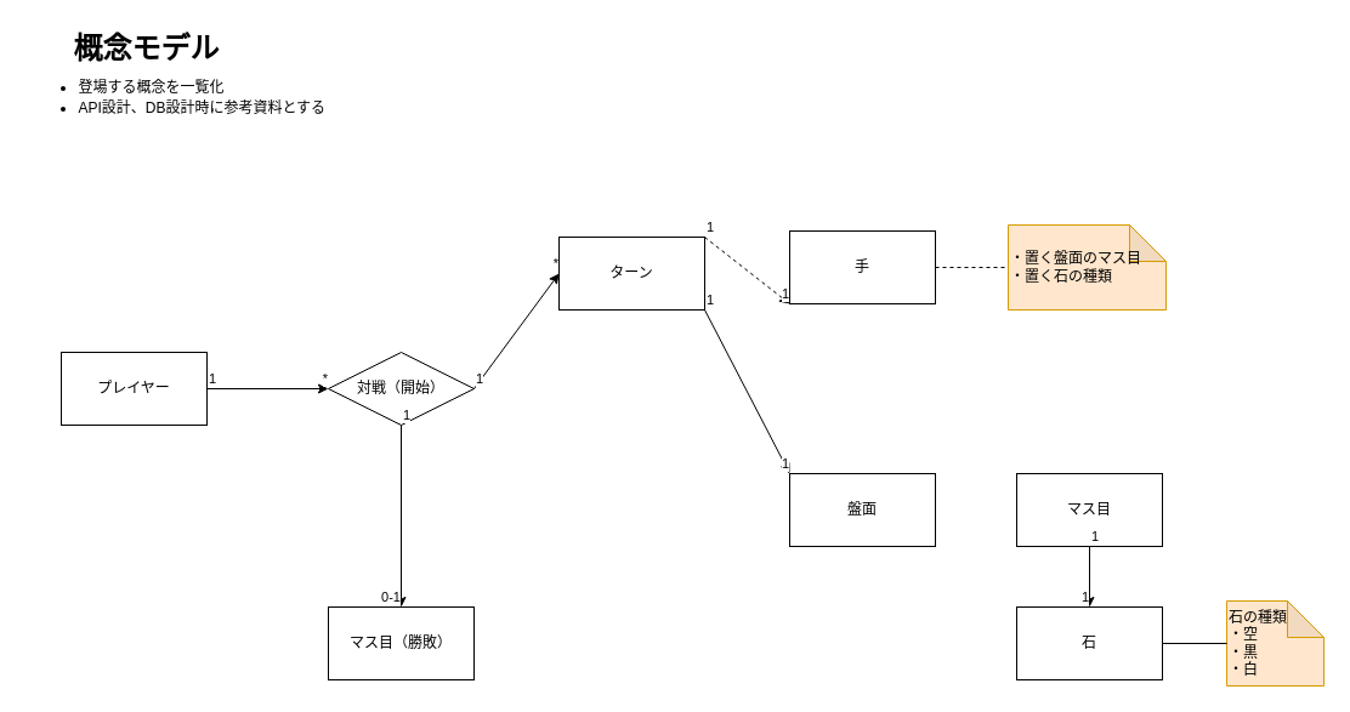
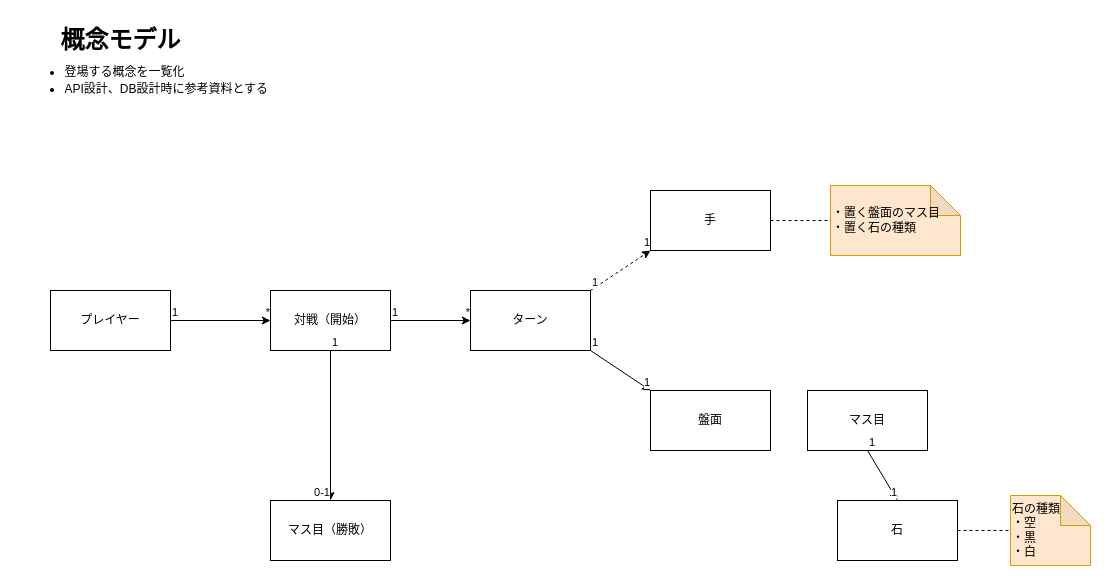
- <mxCell id="17" value="ターン" style="rounded=0;whiteSpace=wrap;html=1;fillColor=none;" vertex="1" parent="1"><mxGeometry x="460" y="195" width="120" height="60" as="geometry" /></mxCell>
+ <mxCell id="17" value="ターン" style="rounded=0;whiteSpace=wrap;html=1;fillColor=none;" vertex="1" parent="1"><mxGeometry x="470" y="290" width="120" height="60" as="geometry" /></mxCell>
- <mxCell id="4" value="対戦（開始）" style="rhombus;whiteSpace=wrap;html=1;fillColor=none;" vertex="1" parent="1"><mxGeometry x="270" y="290" width="120" height="60" as="geometry" /></mxCell>
+ <mxCell id="4" value="対戦（開始）" style="rounded=0;whiteSpace=wrap;html=1;fillColor=none;" vertex="1" parent="1"><mxGeometry x="270" y="290" width="120" height="60" as="geometry" /></mxCell>
- <mxCell id="24" value="マス目" style="rounded=0;whiteSpace=wrap;html=1;fillColor=none;" vertex="1" parent="1"><mxGeometry x="837" y="390" width="120" height="60" as="geometry" /></mxCell>
+ <mxCell id="24" value="マス目" style="rounded=0;whiteSpace=wrap;html=1;fillColor=none;" vertex="1" parent="1"><mxGeometry x="807" y="390" width="120" height="60" as="geometry" /></mxCell>
- <mxCell id="8" value="" style="endArrow=none;dashed=0;html=1;exitX=1;exitY=0.5;exitDx=0;exitDy=0;entryX=0;entryY=0.5;entryDx=0;entryDy=0;entryPerimeter=0;" edge="1" parent="1" source="6" target="7"><mxGeometry width="50" height="50" relative="1" as="geometry"><mxPoint x="400" y="360" as="sourcePoint" /><mxPoint x="450" y="310" as="targetPoint" /></mxGeometry></mxCell>
+ <mxCell id="8" value="" style="endArrow=none;dashed=1;html=1;exitX=1;exitY=0.5;exitDx=0;exitDy=0;entryX=0;entryY=0.5;entryDx=0;entryDy=0;entryPerimeter=0;" edge="1" parent="1" source="6" target="7"><mxGeometry width="50" height="50" relative="1" as="geometry"><mxPoint x="400" y="360" as="sourcePoint" /><mxPoint x="450" y="310" as="targetPoint" /></mxGeometry></mxCell>
